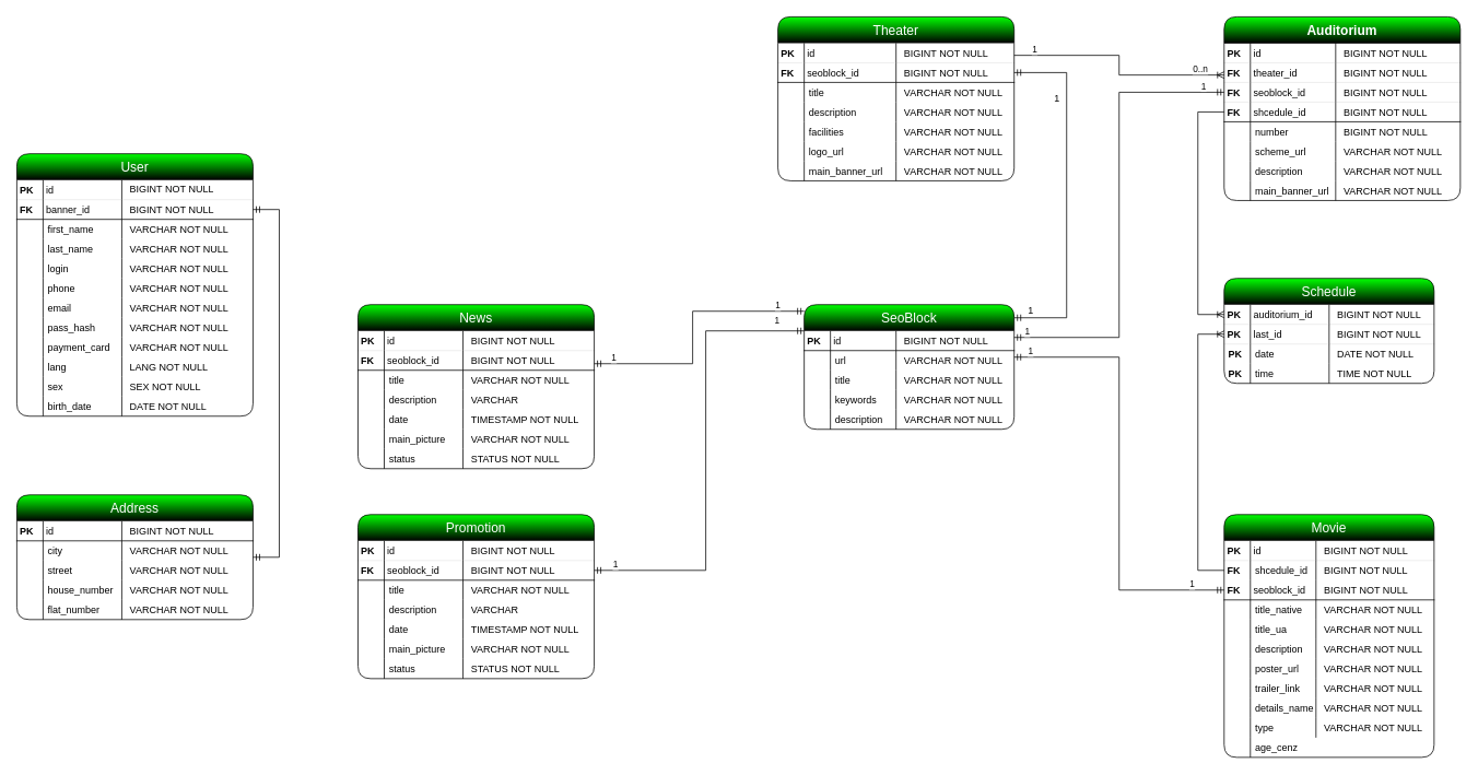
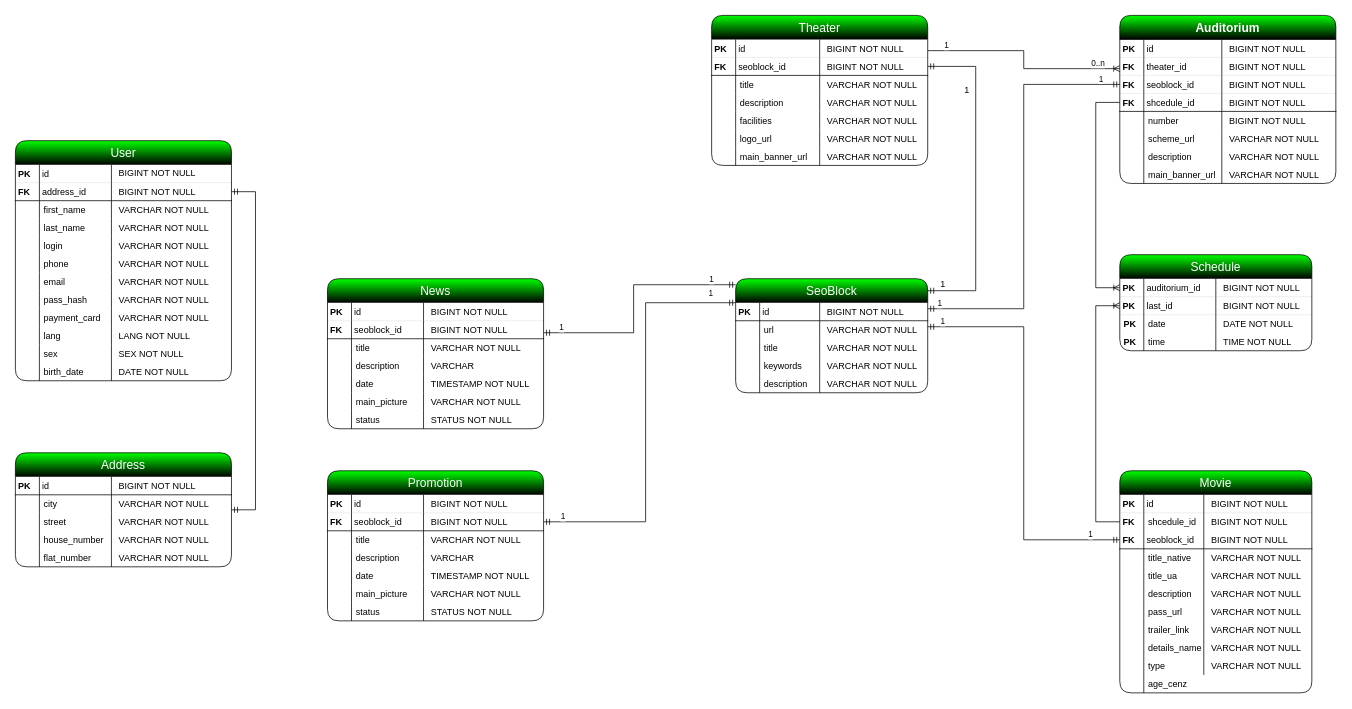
- <mxCell id="212" value="banner_id" style="shape=partialRectangle;overflow=hidden;connectable=0;fillColor=none;top=0;left=0;bottom=0;right=0;fontStyle=0;rounded=1;horizontal=1;verticalAlign=middle;fontSize=12;fontColor=default;align=left;spacing=4;strokeColor=inherit;textDirection=ltr;" parent="210" vertex="1"><mxGeometry x="32" width="96" height="24" as="geometry"><mxRectangle width="96" height="24" as="alternateBounds" /></mxGeometry></mxCell>
+ <mxCell id="212" value="address_id" style="shape=partialRectangle;overflow=hidden;connectable=0;fillColor=none;top=0;left=0;bottom=0;right=0;fontStyle=0;rounded=1;horizontal=1;verticalAlign=middle;fontSize=12;fontColor=default;align=left;spacing=4;strokeColor=inherit;textDirection=ltr;" parent="210" vertex="1"><mxGeometry x="32" width="96" height="24" as="geometry"><mxRectangle width="96" height="24" as="alternateBounds" /></mxGeometry></mxCell>
- <mxCell id="121" value="poster_url" style="shape=partialRectangle;overflow=hidden;connectable=0;fillColor=none;top=0;left=0;bottom=0;right=0;rounded=1;fontColor=default;align=left;spacing=4;spacingLeft=2;" parent="119" vertex="1"><mxGeometry x="32" width="80" height="24" as="geometry"><mxRectangle width="80" height="24" as="alternateBounds" /></mxGeometry></mxCell>
+ <mxCell id="121" value="pass_url" style="shape=partialRectangle;overflow=hidden;connectable=0;fillColor=none;top=0;left=0;bottom=0;right=0;rounded=1;fontColor=default;align=left;spacing=4;spacingLeft=2;" parent="119" vertex="1"><mxGeometry x="32" width="80" height="24" as="geometry"><mxRectangle width="80" height="24" as="alternateBounds" /></mxGeometry></mxCell>
